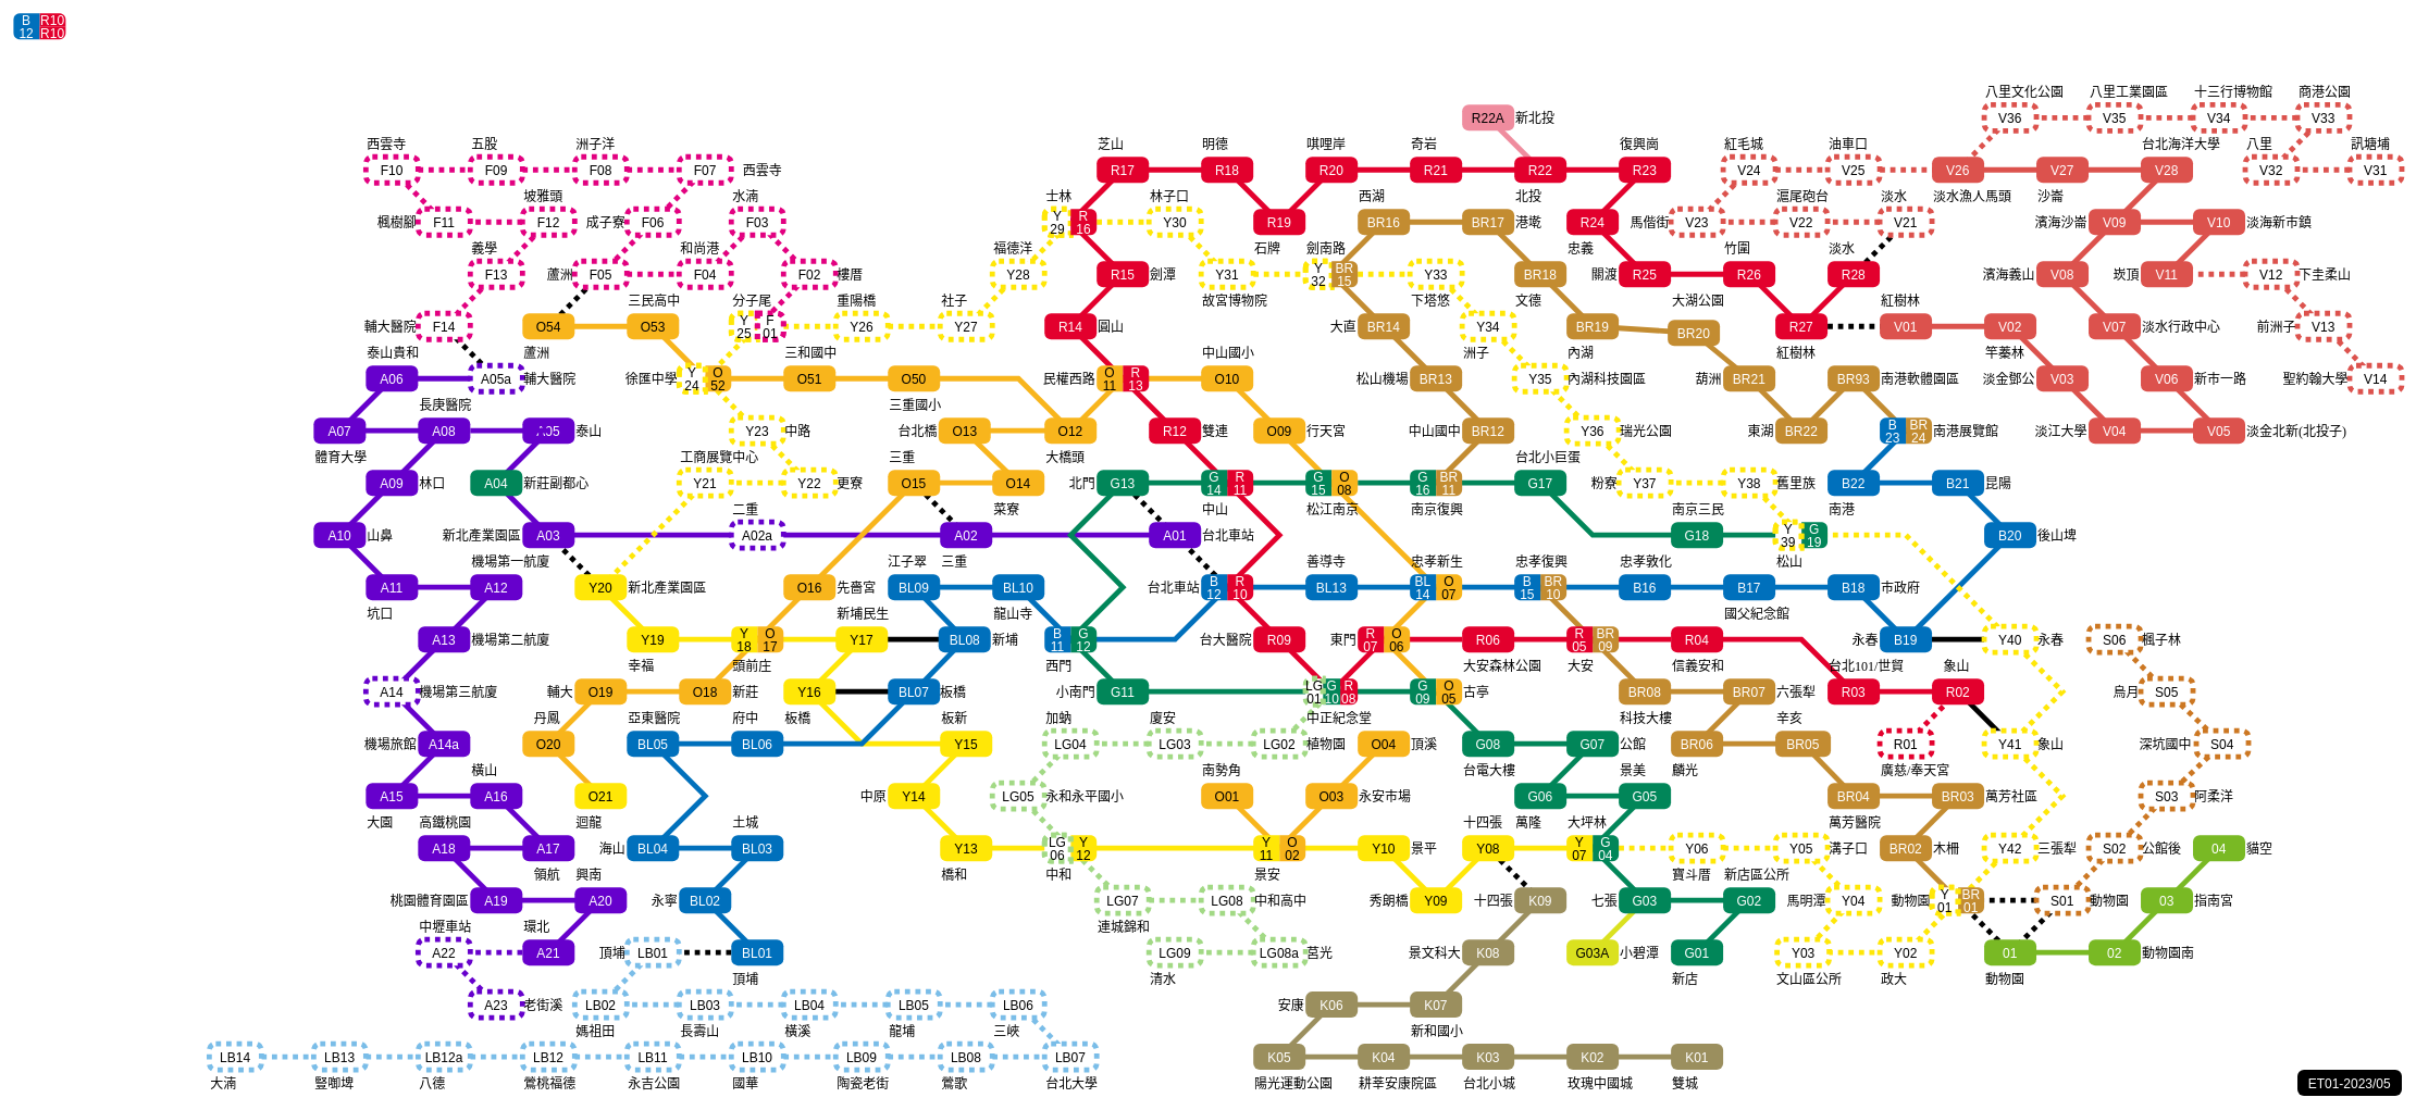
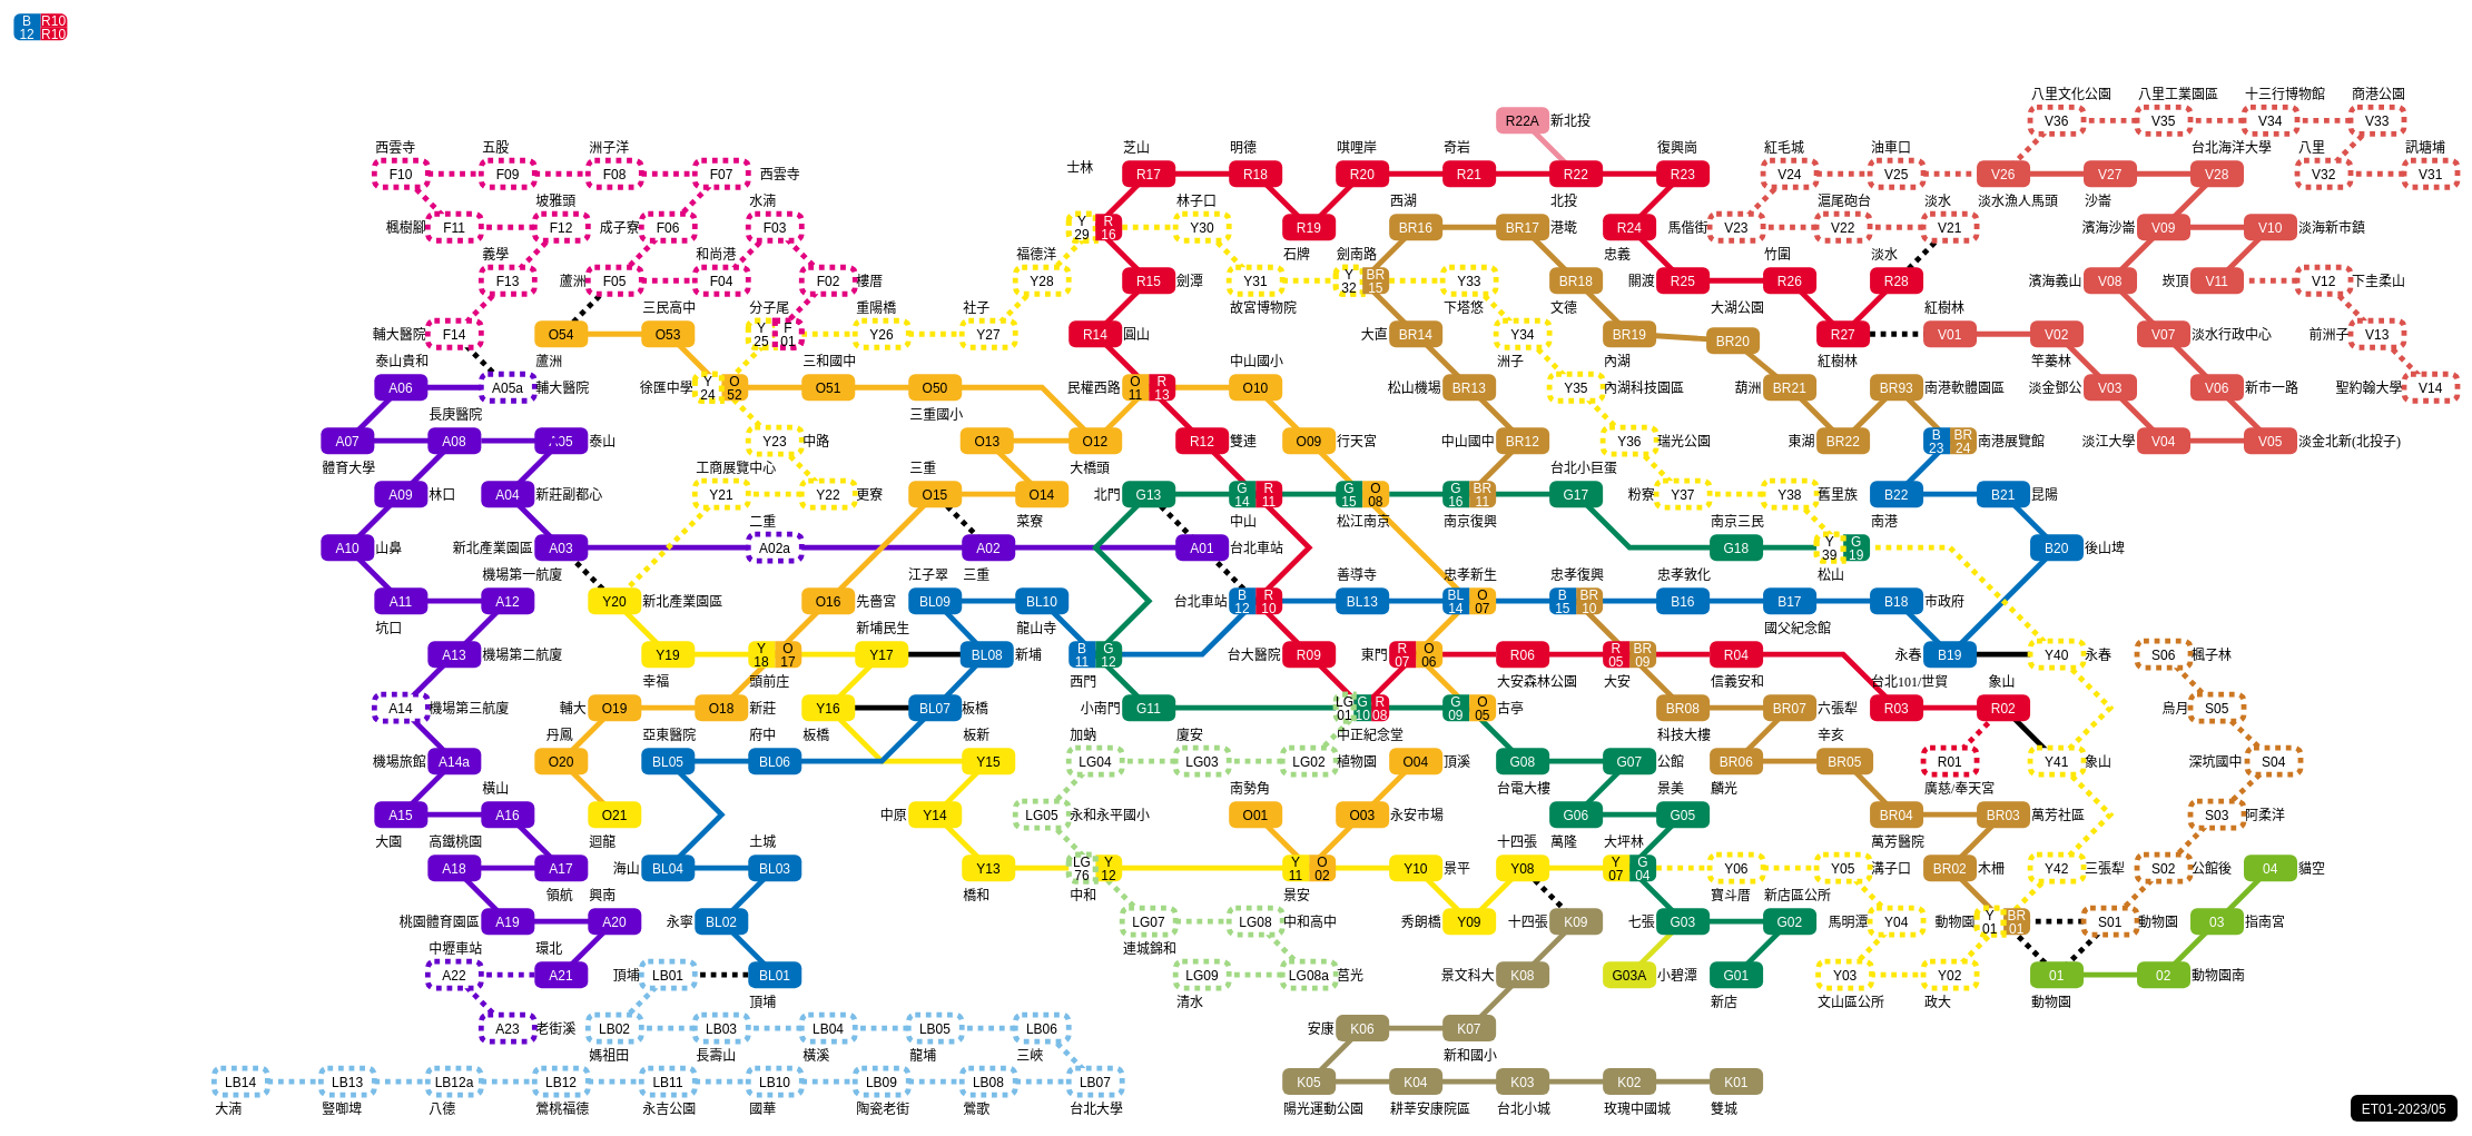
- <mxCell id="456" value="士林" style="text;html=1;strokeColor=none;fillColor=none;align=left;verticalAlign=middle;whiteSpace=wrap;rounded=0;fontFamily=微軟正黑體;container=0;fontSize=20;strokeWidth=8;" parent="1" vertex="1"><mxGeometry x="1600" y="280" width="60" height="40" as="geometry" /></mxCell>
+ <mxCell id="456" value="士林" style="text;html=1;strokeColor=none;fillColor=none;align=left;verticalAlign=middle;whiteSpace=wrap;rounded=0;fontFamily=微軟正黑體;container=0;fontSize=20;strokeWidth=8;" parent="1" vertex="1"><mxGeometry x="1595" y="230" width="60" height="40" as="geometry" /></mxCell>
- <mxCell id="482" value="台北橋" style="text;whiteSpace=wrap;html=1;fontSize=20;fontFamily=微軟正黑體;fontColor=default;align=right;verticalAlign=middle;strokeWidth=8;" parent="1" vertex="1"><mxGeometry x="1357.5" y="640" width="80" height="40" as="geometry" /></mxCell>
- <mxCell id="364" value="A04" style="rounded=1;whiteSpace=wrap;html=1;arcSize=25;align=center;strokeColor=none;fillColor=#018659;fontColor=#FFFFFF;container=0;verticalAlign=middle;fontSize=20;points=[[0,0,0,0,0],[0,0.25,0,0,0],[0,0.5,0,0,0],[0,0.75,0,0,0],[0,1,0,0,0],[0.25,0,0,0,0],[0.25,1,0,0,0],[0.5,0,0,0,0],[0.5,0.5,0,0,0],[0.5,1,0,0,0],[0.75,0,0,0,0],[0.75,1,0,0,0],[1,0,0,0,0],[1,0.25,0,0,0],[1,0.5,0,0,0],[1,0.75,0,0,0],[1,1,0,0,0]];strokeWidth=8;" parent="1" vertex="1"><mxGeometry x="720" y="720" width="80" height="40" as="geometry" /></mxCell>
+ <mxCell id="364" value="A04" style="rounded=1;whiteSpace=wrap;html=1;arcSize=25;align=center;strokeColor=none;fillColor=#6600CC;fontColor=#FFFFFF;container=0;verticalAlign=middle;fontSize=20;points=[[0,0,0,0,0],[0,0.25,0,0,0],[0,0.5,0,0,0],[0,0.75,0,0,0],[0,1,0,0,0],[0.25,0,0,0,0],[0.25,1,0,0,0],[0.5,0,0,0,0],[0.5,0.5,0,0,0],[0.5,1,0,0,0],[0.75,0,0,0,0],[0.75,1,0,0,0],[1,0,0,0,0],[1,0.25,0,0,0],[1,0.5,0,0,0],[1,0.75,0,0,0],[1,1,0,0,0]];strokeWidth=8;" parent="1" vertex="1"><mxGeometry x="720" y="720" width="80" height="40" as="geometry" /></mxCell>
- <mxCell id="820" value="&lt;p style=&quot;line-height: 100%; font-size: 20px;&quot;&gt;&lt;font style=&quot;font-size: 20px;&quot;&gt;LG&lt;br style=&quot;font-size: 20px;&quot;&gt;&lt;/font&gt;06&lt;/p&gt;" style="shape=stencil(7VbRboMgFP0aXheENH1e2PYfVOkkteAAW/v3Qyms4CA2zV6WJsaEc+Cce7n3GgEmuqU9Awi2AL8BhCoI7duuz8ma6p7VxoEnqjjddcwx2ih5YGfemKsGFy1T3Ewsfgfw1e6ZHkxqKYQV4VLoiLnhrRjlwp6FoxODLxtnc0nWvfU4MsPUNVCHAvSxWrr6K2H4iDAmFsndFCY7Wh8+lRxE82s4PZ2qsCA8fZQnlosTbUqZhnwH5SSqWKOKRUYU0/FyxPHuC47ocgRfA21uAggacUA+gNDASQh3efyIrDQJwGM2AfBGIdn7fNKipXe28MmlM8aF8nXbrmudTmpWGCWLL9p3RjM9j8leKlYYhj3vOvd1Krg+J+Y5Mf9pYjyXbfz52GJyZtT9DMzANw==);whiteSpace=wrap;html=1;fillColor=#FFFFFF;strokeColor=#A2D985;strokeWidth=8;fontSize=20;fontColor=#000000;direction=east;dashed=1;dashPattern=1 1;" parent="818" vertex="1"><mxGeometry width="40" height="40" as="geometry" /></mxCell>
+ <mxCell id="820" value="&lt;p style=&quot;line-height: 100%; font-size: 20px;&quot;&gt;&lt;font style=&quot;font-size: 20px;&quot;&gt;LG&lt;br style=&quot;font-size: 20px;&quot;&gt;&lt;/font&gt;76&lt;/p&gt;" style="shape=stencil(7VbRboMgFP0aXheENH1e2PYfVOkkteAAW/v3Qyms4CA2zV6WJsaEc+Cce7n3GgEmuqU9Awi2AL8BhCoI7duuz8ma6p7VxoEnqjjddcwx2ih5YGfemKsGFy1T3Ewsfgfw1e6ZHkxqKYQV4VLoiLnhrRjlwp6FoxODLxtnc0nWvfU4MsPUNVCHAvSxWrr6K2H4iDAmFsndFCY7Wh8+lRxE82s4PZ2qsCA8fZQnlosTbUqZhnwH5SSqWKOKRUYU0/FyxPHuC47ocgRfA21uAggacUA+gNDASQh3efyIrDQJwGM2AfBGIdn7fNKipXe28MmlM8aF8nXbrmudTmpWGCWLL9p3RjM9j8leKlYYhj3vOvd1Krg+J+Y5Mf9pYjyXbfz52GJyZtT9DMzANw==);whiteSpace=wrap;html=1;fillColor=#FFFFFF;strokeColor=#A2D985;strokeWidth=8;fontSize=20;fontColor=#000000;direction=east;dashed=1;dashPattern=1 1;" parent="818" vertex="1"><mxGeometry width="40" height="40" as="geometry" /></mxCell>
